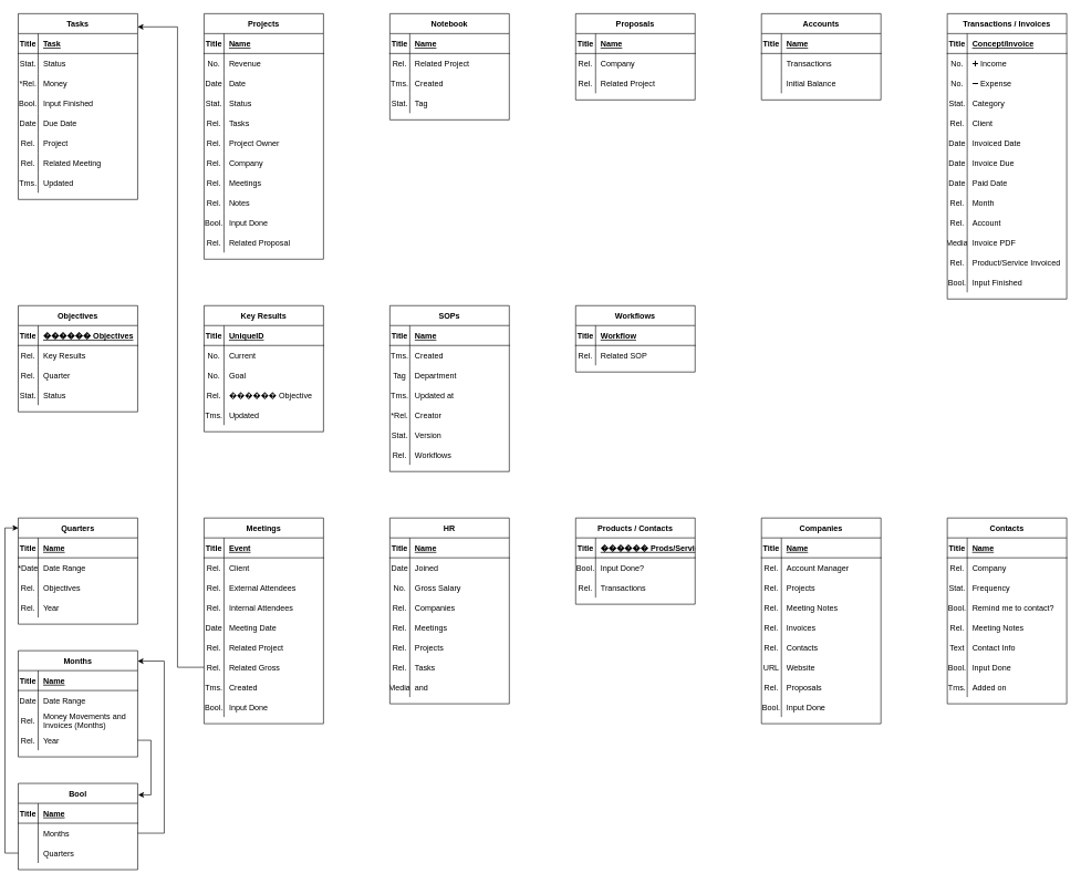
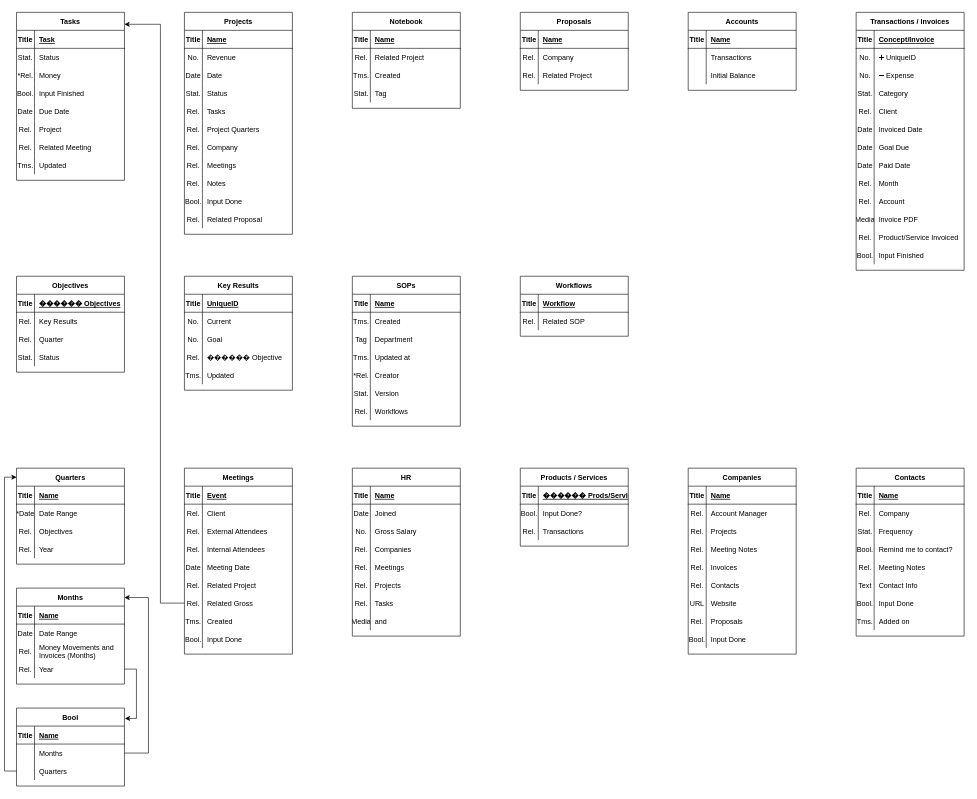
- <mxCell id="235" value="➕ Income" style="shape=partialRectangle;connectable=0;fillColor=none;top=0;left=0;bottom=0;right=0;align=left;spacingLeft=6;overflow=hidden;" parent="233" vertex="1"><mxGeometry x="30" width="150" height="30" as="geometry"><mxRectangle width="150" height="30" as="alternateBounds" /></mxGeometry></mxCell>
+ <mxCell id="235" value="➕ UniqueID" style="shape=partialRectangle;connectable=0;fillColor=none;top=0;left=0;bottom=0;right=0;align=left;spacingLeft=6;overflow=hidden;" parent="233" vertex="1"><mxGeometry x="30" width="150" height="30" as="geometry"><mxRectangle width="150" height="30" as="alternateBounds" /></mxGeometry></mxCell>
- <mxCell id="70" value="Project Owner" style="shape=partialRectangle;connectable=0;fillColor=none;top=0;left=0;bottom=0;right=0;align=left;spacingLeft=6;overflow=hidden;" parent="68" vertex="1"><mxGeometry x="30" width="150" height="30" as="geometry"><mxRectangle width="150" height="30" as="alternateBounds" /></mxGeometry></mxCell>
+ <mxCell id="70" value="Project Quarters" style="shape=partialRectangle;connectable=0;fillColor=none;top=0;left=0;bottom=0;right=0;align=left;spacingLeft=6;overflow=hidden;" parent="68" vertex="1"><mxGeometry x="30" width="150" height="30" as="geometry"><mxRectangle width="150" height="30" as="alternateBounds" /></mxGeometry></mxCell>
- <mxCell id="250" value="Invoice Due" style="shape=partialRectangle;connectable=0;fillColor=none;top=0;left=0;bottom=0;right=0;align=left;spacingLeft=6;overflow=hidden;" parent="248" vertex="1"><mxGeometry x="30" width="150" height="30" as="geometry"><mxRectangle width="150" height="30" as="alternateBounds" /></mxGeometry></mxCell>
+ <mxCell id="250" value="Goal Due" style="shape=partialRectangle;connectable=0;fillColor=none;top=0;left=0;bottom=0;right=0;align=left;spacingLeft=6;overflow=hidden;" parent="248" vertex="1"><mxGeometry x="30" width="150" height="30" as="geometry"><mxRectangle width="150" height="30" as="alternateBounds" /></mxGeometry></mxCell>
- <mxCell id="219" value="Products / Contacts" style="shape=table;startSize=30;container=1;collapsible=1;childLayout=tableLayout;fixedRows=1;rowLines=0;fontStyle=1;align=center;resizeLast=1;" parent="1" vertex="1"><mxGeometry x="860" y="780" width="180" height="130" as="geometry" /></mxCell>
+ <mxCell id="219" value="Products / Services" style="shape=table;startSize=30;container=1;collapsible=1;childLayout=tableLayout;fixedRows=1;rowLines=0;fontStyle=1;align=center;resizeLast=1;" parent="1" vertex="1"><mxGeometry x="860" y="780" width="180" height="130" as="geometry" /></mxCell>
